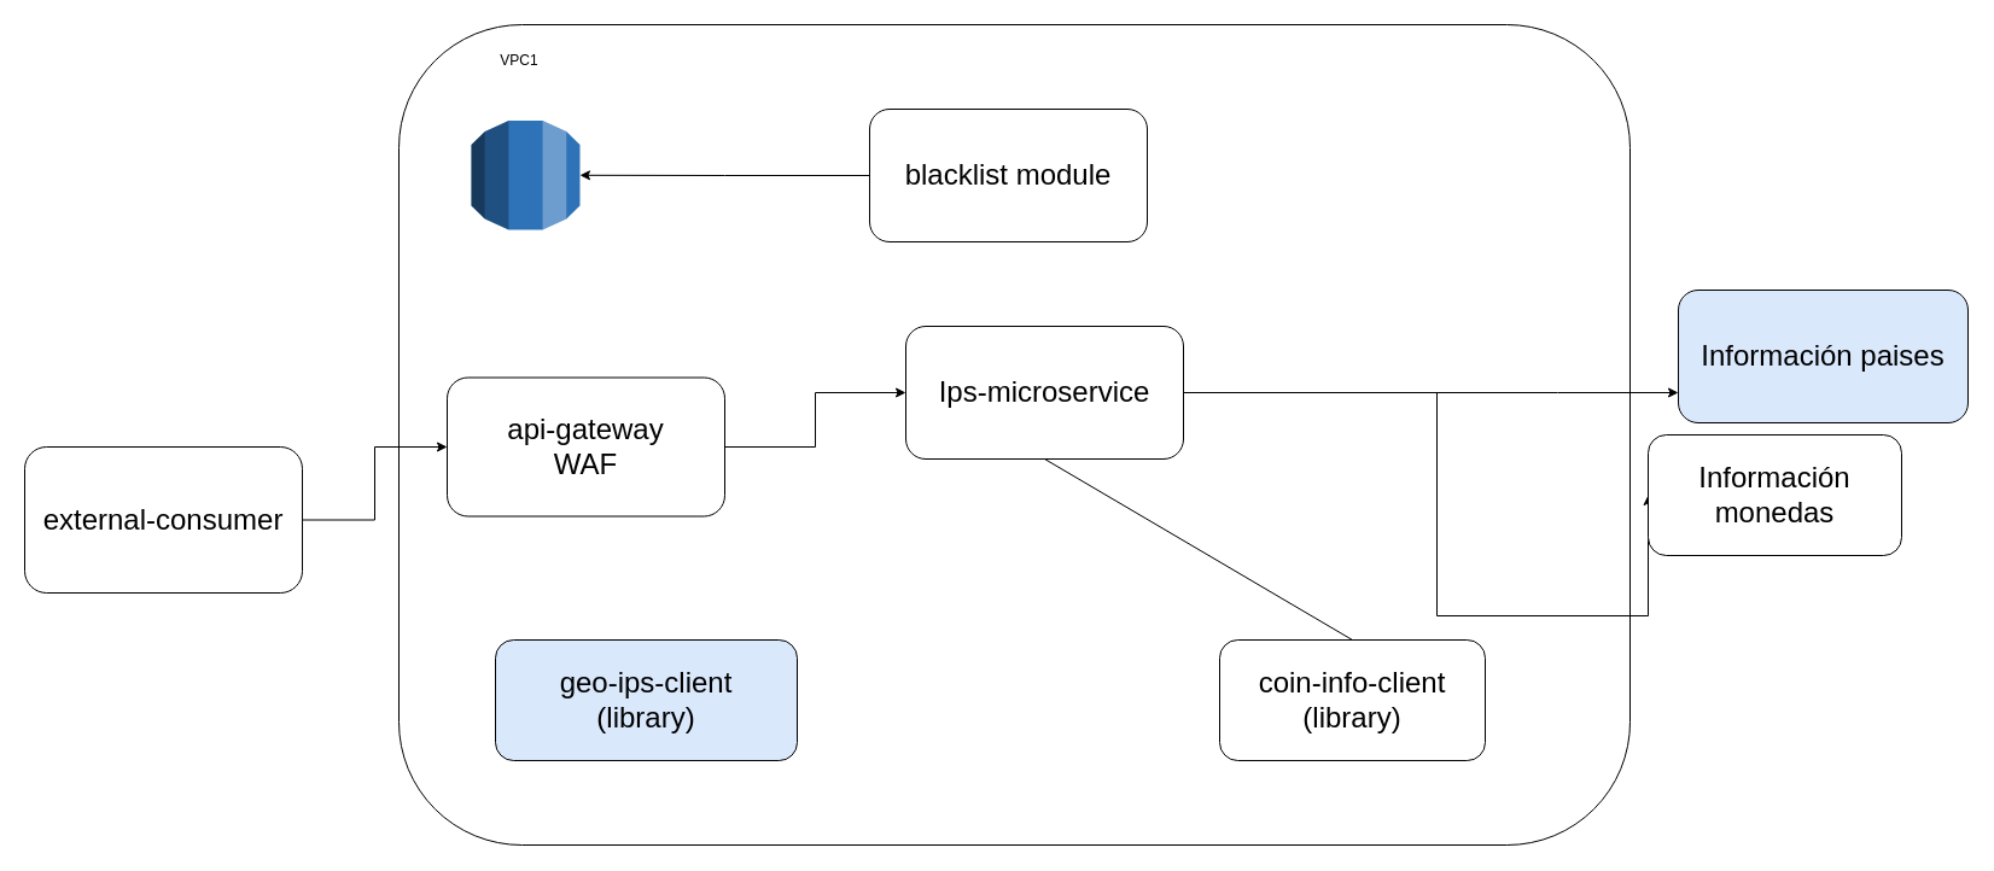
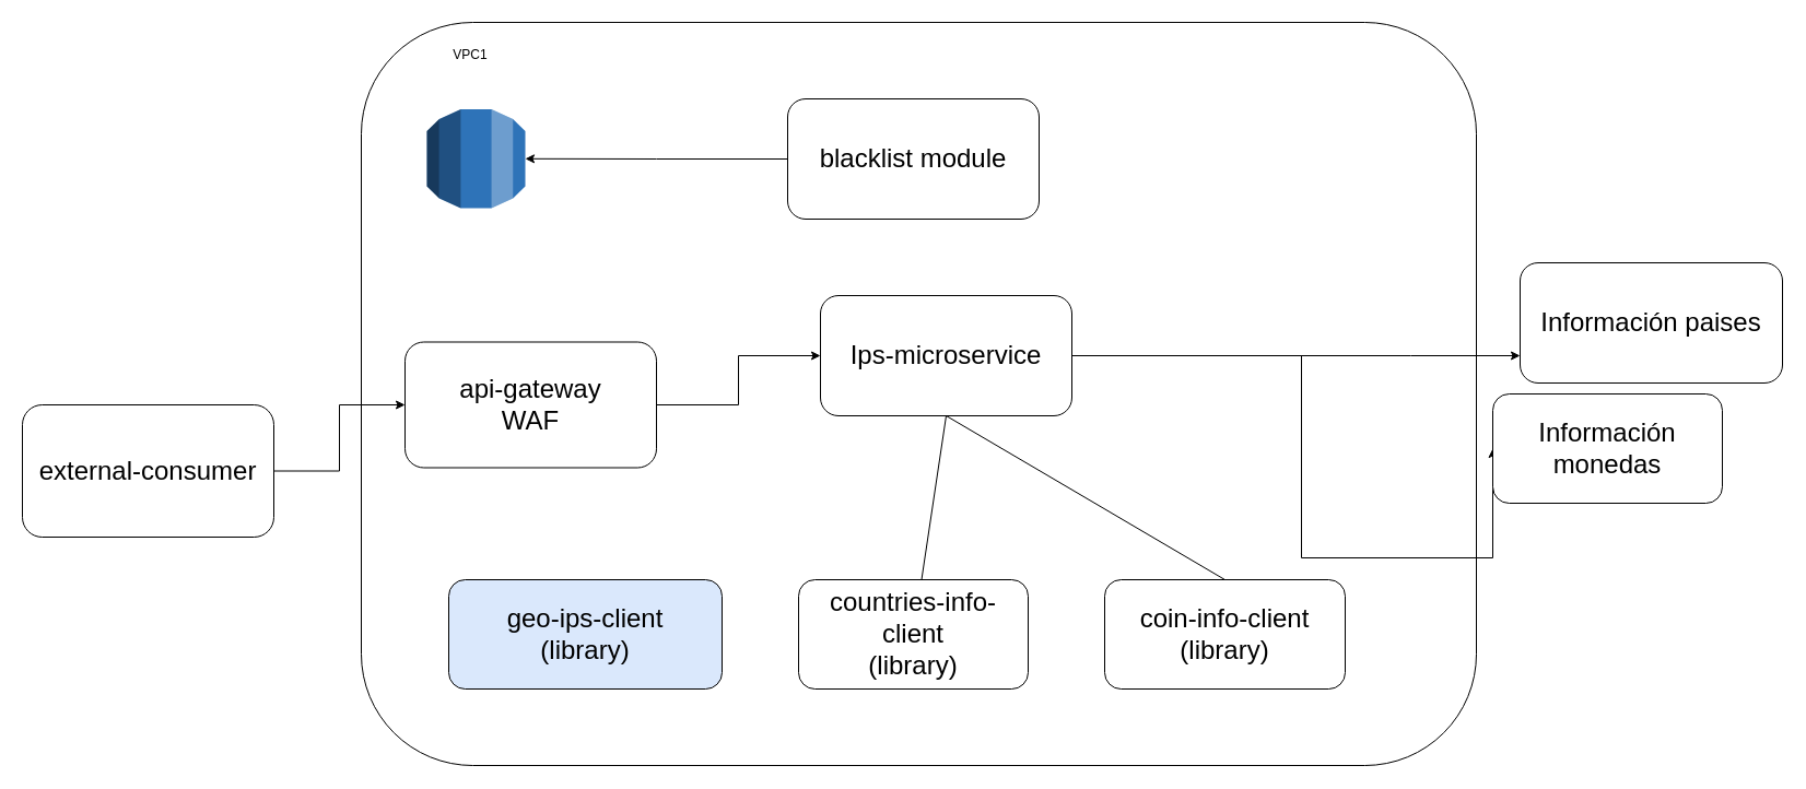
- <mxCell id="16" value="&lt;font style=&quot;font-size: 24px&quot;&gt;Información paises&lt;/font&gt;" style="rounded=1;whiteSpace=wrap;html=1;fillColor=#dae8fc;" parent="1" vertex="1"><mxGeometry x="1390" y="240" width="240" height="110" as="geometry" /></mxCell>
+ <mxCell id="16" value="&lt;font style=&quot;font-size: 24px&quot;&gt;Información paises&lt;/font&gt;" style="rounded=1;whiteSpace=wrap;html=1;" parent="1" vertex="1"><mxGeometry x="1390" y="240" width="240" height="110" as="geometry" /></mxCell>
+ <mxCell id="9" value="" style="endArrow=none;html=1;entryX=0.5;entryY=1;entryDx=0;entryDy=0;" parent="1" source="7" target="5" edge="1"><mxGeometry width="50" height="50" relative="1" as="geometry"><mxPoint x="590" y="430" as="sourcePoint" /><mxPoint x="640" y="380" as="targetPoint" /></mxGeometry></mxCell>
+ <mxCell id="7" value="&lt;font style=&quot;font-size: 24px&quot;&gt;countries-info-client&lt;br&gt;(library)&lt;/font&gt;" style="rounded=1;whiteSpace=wrap;html=1;" parent="1" vertex="1"><mxGeometry x="730" y="530" width="210" height="100" as="geometry" /></mxCell>
